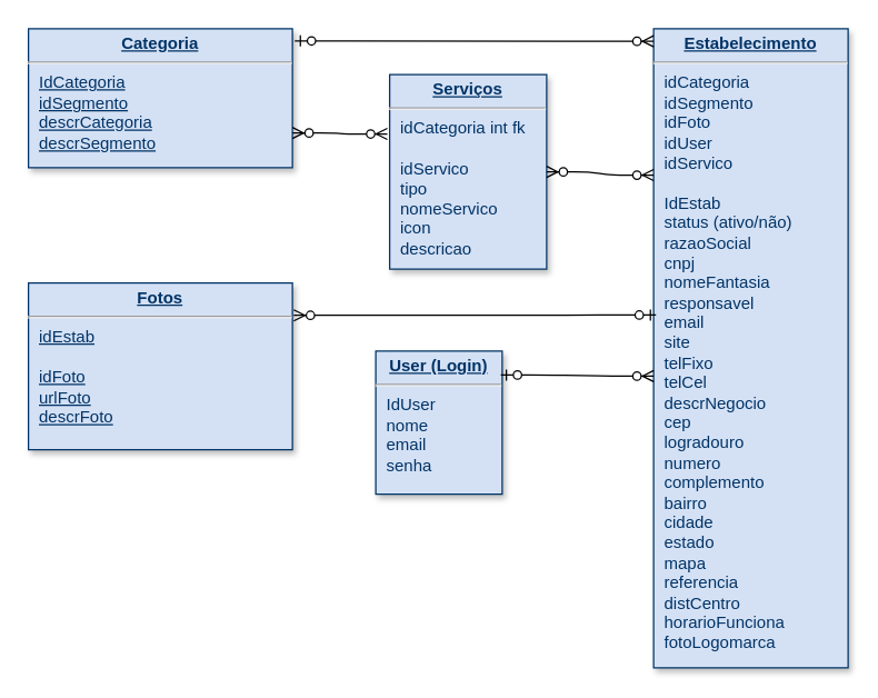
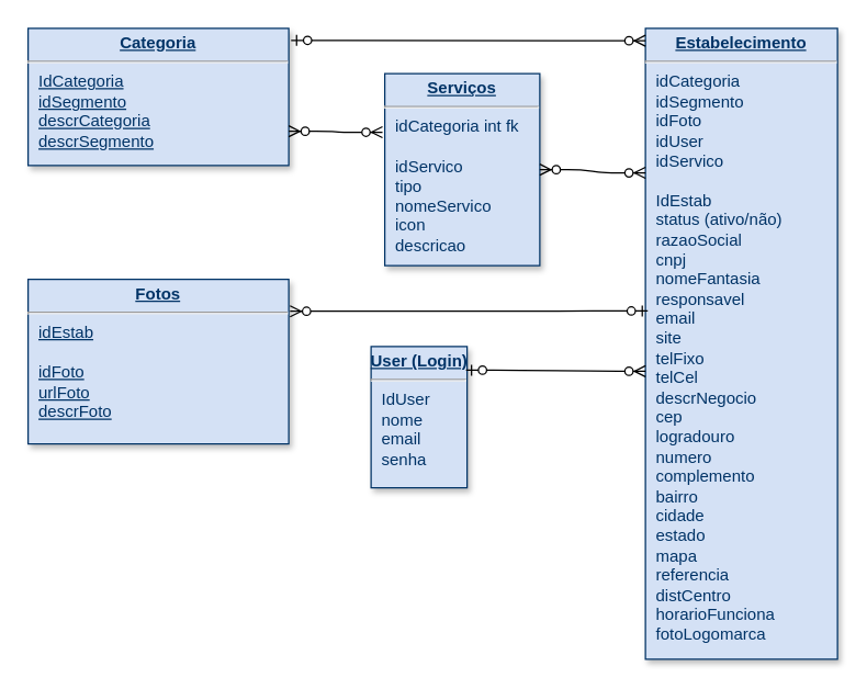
- <mxCell id="4" value="&lt;p style=&quot;margin: 4px 0px 0px ; text-align: center ; text-decoration: underline&quot;&gt;&lt;strong&gt;&lt;font style=&quot;font-size: 12px&quot;&gt;User (Login)&lt;/font&gt;&lt;/strong&gt;&lt;/p&gt;&lt;hr&gt;&lt;p style=&quot;margin: 0px 0px 0px 8px&quot;&gt;IdUser&lt;/p&gt;&lt;p style=&quot;margin: 0px 0px 0px 8px&quot;&gt;nome&lt;/p&gt;&lt;p style=&quot;margin: 0px 0px 0px 8px&quot;&gt;email&lt;/p&gt;&lt;p style=&quot;margin: 0px 0px 0px 8px&quot;&gt;senha&lt;/p&gt;" style="verticalAlign=top;align=left;overflow=fill;fontSize=12;fontFamily=Helvetica;html=1;strokeColor=#003366;shadow=1;fillColor=#D4E1F5;fontColor=#003366" parent="1" vertex="1"><mxGeometry x="270" y="252" width="91" height="103" as="geometry" /></mxCell>
+ <mxCell id="4" value="&lt;p style=&quot;margin: 4px 0px 0px ; text-align: center ; text-decoration: underline&quot;&gt;&lt;strong&gt;&lt;font style=&quot;font-size: 12px&quot;&gt;User (Login)&lt;/font&gt;&lt;/strong&gt;&lt;/p&gt;&lt;hr&gt;&lt;p style=&quot;margin: 0px 0px 0px 8px&quot;&gt;IdUser&lt;/p&gt;&lt;p style=&quot;margin: 0px 0px 0px 8px&quot;&gt;nome&lt;/p&gt;&lt;p style=&quot;margin: 0px 0px 0px 8px&quot;&gt;email&lt;/p&gt;&lt;p style=&quot;margin: 0px 0px 0px 8px&quot;&gt;senha&lt;/p&gt;" style="verticalAlign=top;align=left;overflow=fill;fontSize=12;fontFamily=Helvetica;html=1;strokeColor=#003366;shadow=1;fillColor=#D4E1F5;fontColor=#003366" parent="1" vertex="1"><mxGeometry x="270" y="252" width="70" height="103" as="geometry" /></mxCell>
